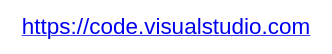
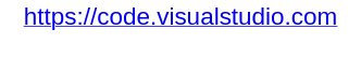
- <mxCell id="2" value="&lt;a href=&quot;https://code.visualstudio.com/&quot;&gt;&lt;font style=&quot;font-size: 30px&quot;&gt;https://code.visualstudio.com&lt;/font&gt;&lt;/a&gt;" style="text;html=1;align=center;verticalAlign=middle;resizable=0;points=[];autosize=1;" vertex="1" parent="1"><mxGeometry x="20.67" y="20" width="400" height="30" as="geometry" /></mxCell>
+ <mxCell id="2" value="&lt;a href=&quot;https://code.visualstudio.com/&quot;&gt;&lt;font style=&quot;font-size: 30px&quot;&gt;https://code.visualstudio.com&lt;/font&gt;&lt;/a&gt;" style="text;html=1;align=center;verticalAlign=middle;resizable=0;points=[];autosize=1;" vertex="1" parent="1"><mxGeometry x="20.67" y="5" width="400" height="30" as="geometry" /></mxCell>
